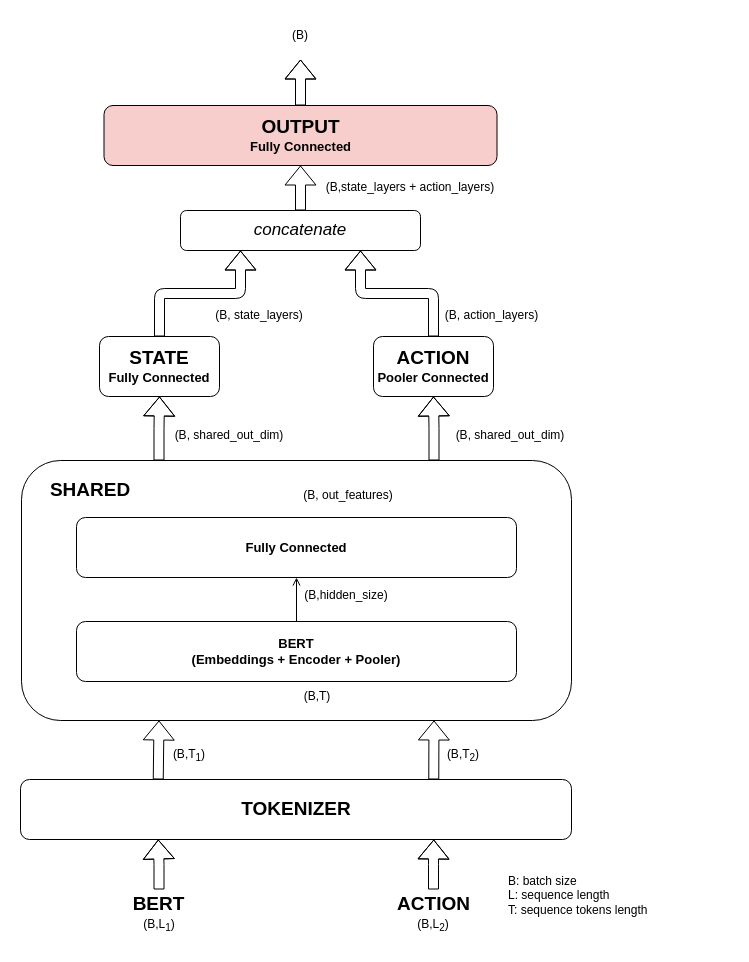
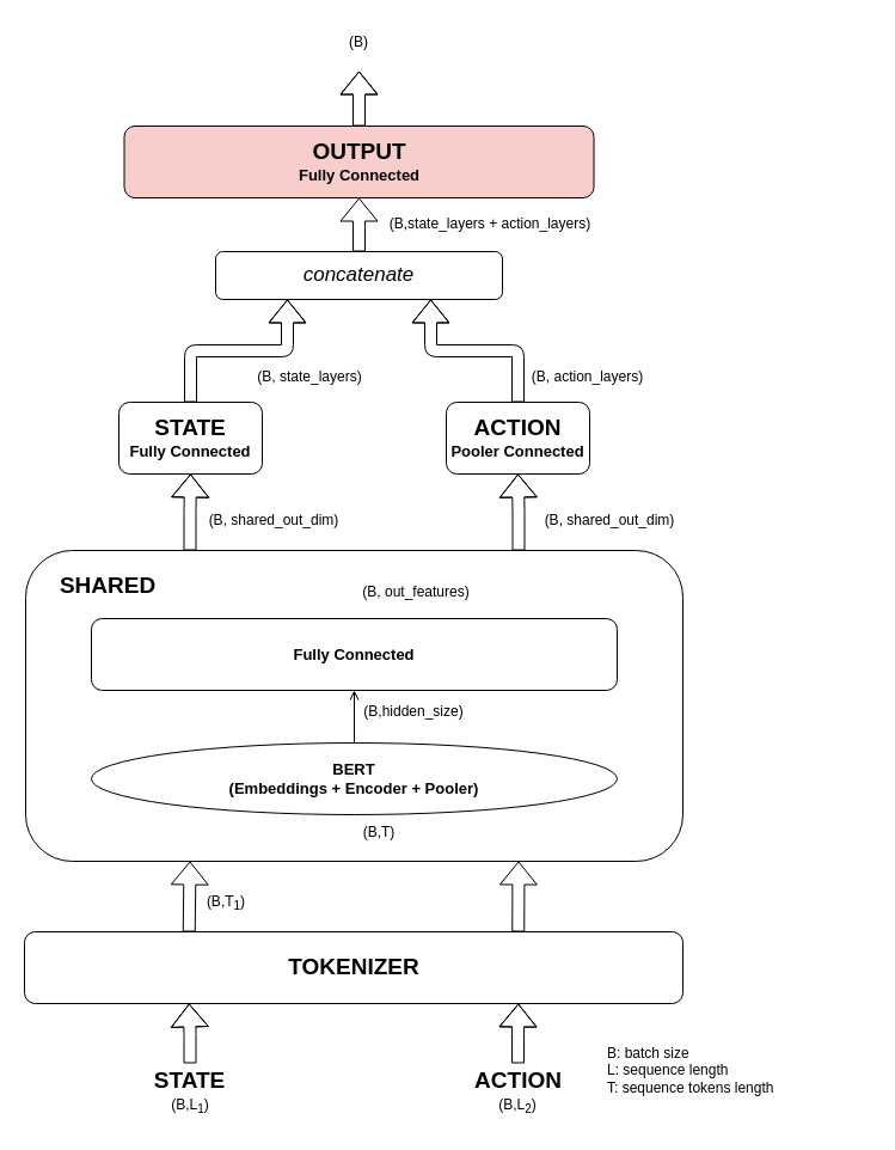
- <mxCell id="6" value="&lt;b&gt;&lt;font style=&quot;font-size: 13px&quot;&gt;BERT&lt;br&gt;(Embeddings + Encoder + Pooler)&lt;br&gt;&lt;/font&gt;&lt;/b&gt;" style="rounded=1;whiteSpace=wrap;html=1;" parent="1" vertex="1"><mxGeometry x="76" y="621" width="440" height="60" as="geometry" /></mxCell>
+ <mxCell id="6" value="&lt;b&gt;&lt;font style=&quot;font-size: 13px&quot;&gt;BERT&lt;br&gt;(Embeddings + Encoder + Pooler)&lt;br&gt;&lt;/font&gt;&lt;/b&gt;" style="ellipse;whiteSpace=wrap;html=1;" parent="1" vertex="1"><mxGeometry x="76" y="621" width="440" height="60" as="geometry" /></mxCell>
- <mxCell id="27" value="(B,T&lt;sub&gt;2&lt;/sub&gt;)" style="text;html=1;strokeColor=none;fillColor=none;align=center;verticalAlign=middle;whiteSpace=wrap;rounded=1;" parent="1" vertex="1"><mxGeometry x="433" y="740" width="60" height="30" as="geometry" /></mxCell>
- <mxCell id="9" value="&lt;b&gt;BERT&lt;/b&gt;" style="text;html=1;strokeColor=none;fillColor=none;align=center;verticalAlign=middle;whiteSpace=wrap;rounded=1;fontSize=19;" parent="1" vertex="1"><mxGeometry x="122" y="889" width="73" height="30" as="geometry" /></mxCell>
+ <mxCell id="9" value="&lt;b&gt;STATE&lt;/b&gt;" style="text;html=1;strokeColor=none;fillColor=none;align=center;verticalAlign=middle;whiteSpace=wrap;rounded=1;fontSize=19;" parent="1" vertex="1"><mxGeometry x="122" y="889" width="73" height="30" as="geometry" /></mxCell>
